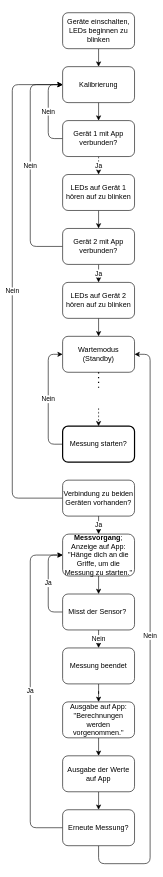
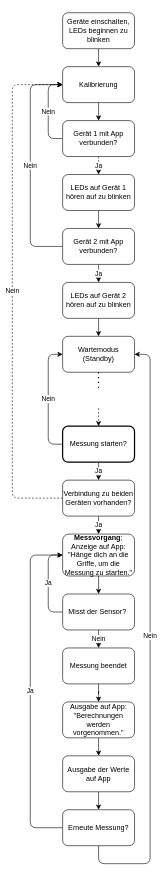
- <mxCell id="17" value="Nein" style="edgeStyle=orthogonalEdgeStyle;rounded=1;orthogonalLoop=1;jettySize=auto;html=1;exitX=0;exitY=0.5;exitDx=0;exitDy=0;entryX=0;entryY=0.5;entryDx=0;entryDy=0;" edge="1" parent="1" source="18" target="8"><mxGeometry relative="1" as="geometry"><Array as="points"><mxPoint x="20" y="830" /><mxPoint x="20" y="140" /></Array></mxGeometry></mxCell>
+ <mxCell id="17" value="Nein" style="edgeStyle=orthogonalEdgeStyle;rounded=1;orthogonalLoop=1;jettySize=auto;html=1;exitX=0;exitY=0.5;exitDx=0;exitDy=0;entryX=0;entryY=0.5;entryDx=0;entryDy=0;dashed=1;" edge="1" parent="1" source="18" target="8"><mxGeometry relative="1" as="geometry"><Array as="points"><mxPoint x="20" y="830" /><mxPoint x="20" y="140" /></Array></mxGeometry></mxCell>
+ <mxCell id="13" value="Ja" style="edgeStyle=orthogonalEdgeStyle;rounded=1;orthogonalLoop=1;jettySize=auto;html=1;exitX=0.5;exitY=1;exitDx=0;exitDy=0;entryX=0.5;entryY=0;entryDx=0;entryDy=0;" edge="1" parent="1" source="15" target="18"><mxGeometry relative="1" as="geometry" /></mxCell>
